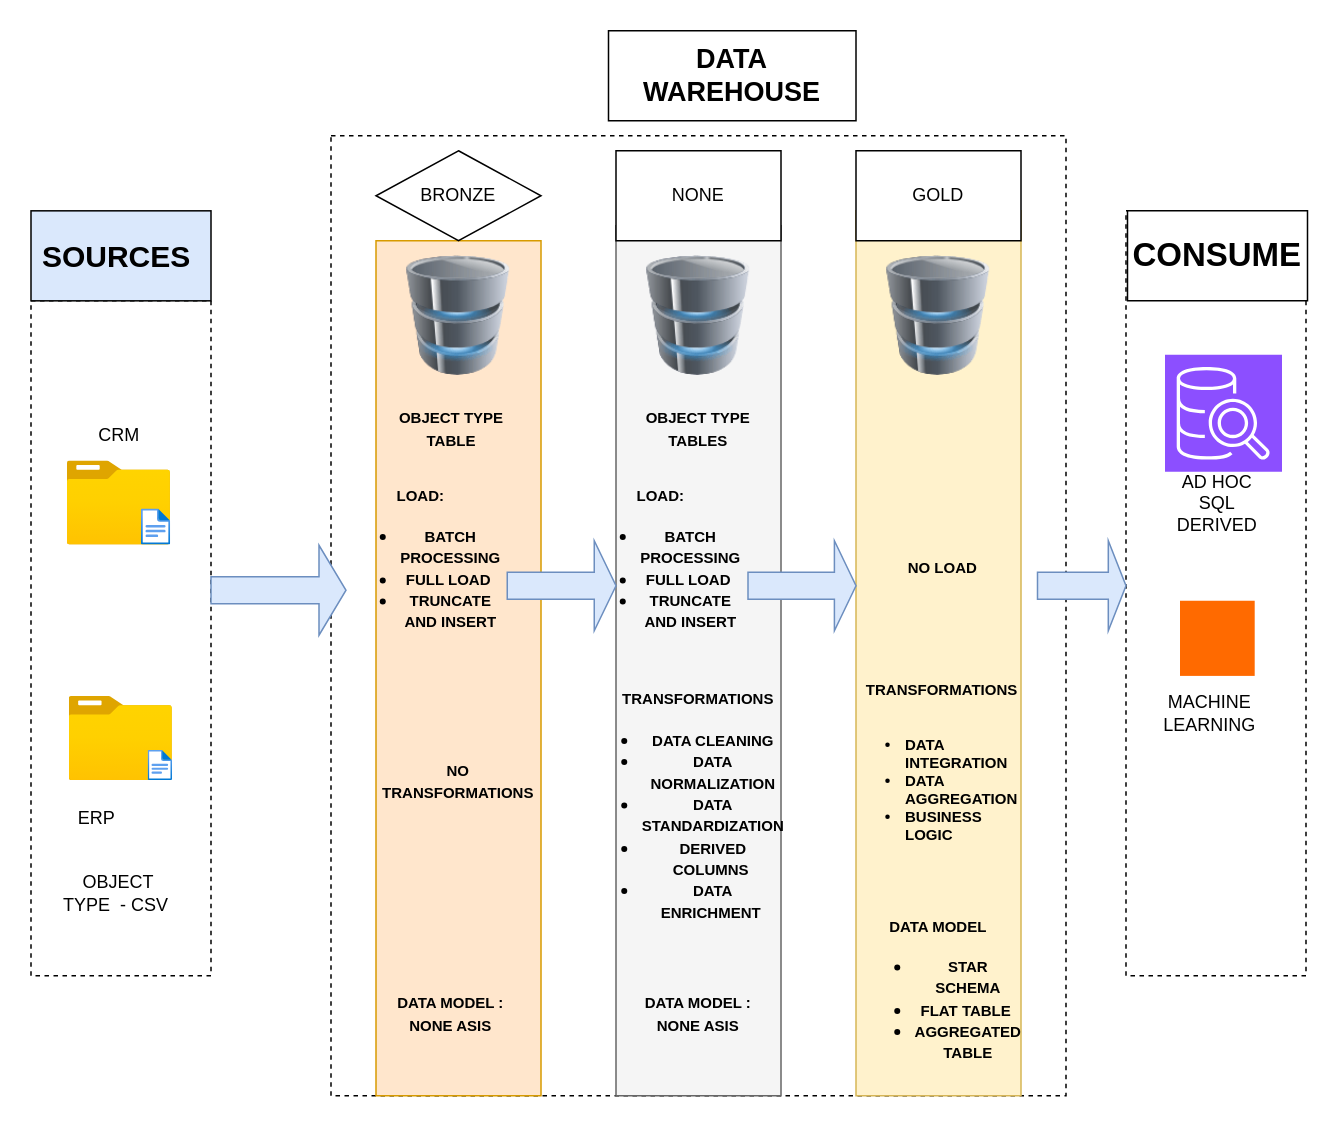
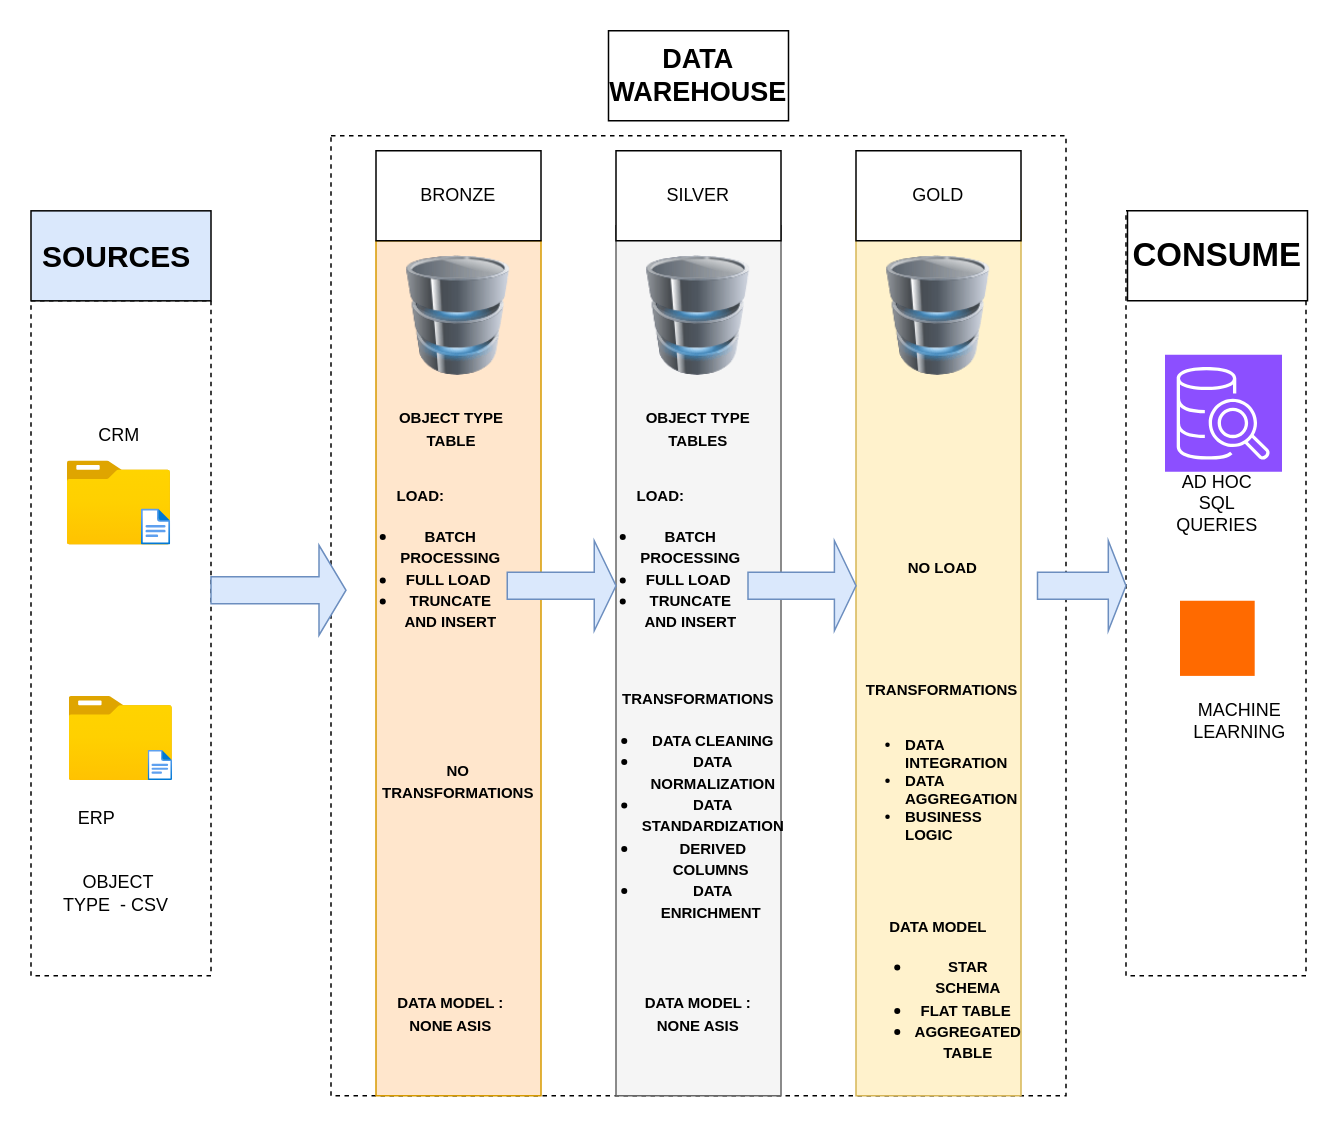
- <mxCell id="8" value="&lt;b&gt;&lt;font style=&quot;font-size: 18px;&quot;&gt;DATA WAREHOUSE&lt;/font&gt;&lt;/b&gt;" style="rounded=0;whiteSpace=wrap;html=1;" parent="1" vertex="1"><mxGeometry x="405" y="20" width="165" height="60" as="geometry" /></mxCell>
+ <mxCell id="8" value="&lt;b&gt;&lt;font style=&quot;font-size: 18px;&quot;&gt;DATA WAREHOUSE&lt;/font&gt;&lt;/b&gt;" style="rounded=0;whiteSpace=wrap;html=1;" parent="1" vertex="1"><mxGeometry x="405" y="20" width="120" height="60" as="geometry" /></mxCell>
- <mxCell id="14" value="BRONZE" style="rhombus;whiteSpace=wrap;html=1;" parent="1" vertex="1"><mxGeometry x="250" y="100" width="110" height="60" as="geometry" /></mxCell>
+ <mxCell id="14" value="BRONZE" style="rounded=0;whiteSpace=wrap;html=1;" parent="1" vertex="1"><mxGeometry x="250" y="100" width="110" height="60" as="geometry" /></mxCell>
- <mxCell id="15" value="NONE" style="rounded=0;whiteSpace=wrap;html=1;" parent="1" vertex="1"><mxGeometry x="410" y="100" width="110" height="60" as="geometry" /></mxCell>
+ <mxCell id="15" value="SILVER" style="rounded=0;whiteSpace=wrap;html=1;" parent="1" vertex="1"><mxGeometry x="410" y="100" width="110" height="60" as="geometry" /></mxCell>
- <mxCell id="43" value="AD HOC SQL DERIVED" style="text;html=1;align=center;verticalAlign=middle;whiteSpace=wrap;rounded=0;" parent="1" vertex="1"><mxGeometry x="781" y="320" width="60" height="30" as="geometry" /></mxCell>
+ <mxCell id="43" value="AD HOC SQL QUERIES" style="text;html=1;align=center;verticalAlign=middle;whiteSpace=wrap;rounded=0;" parent="1" vertex="1"><mxGeometry x="781" y="320" width="60" height="30" as="geometry" /></mxCell>
- <mxCell id="41" value="MACHINE LEARNING" style="text;html=1;align=center;verticalAlign=middle;whiteSpace=wrap;rounded=0;" parent="1" vertex="1"><mxGeometry x="776" y="460" width="60" height="30" as="geometry" /></mxCell>
+ <mxCell id="41" value="MACHINE LEARNING" style="text;html=1;align=center;verticalAlign=middle;whiteSpace=wrap;rounded=0;" parent="1" vertex="1"><mxGeometry x="796" y="465" width="60" height="30" as="geometry" /></mxCell>
